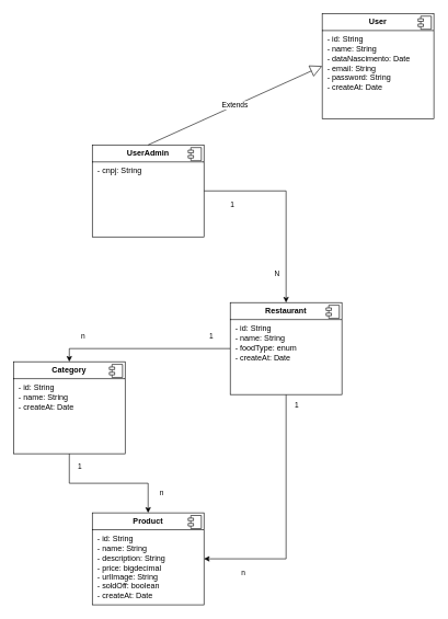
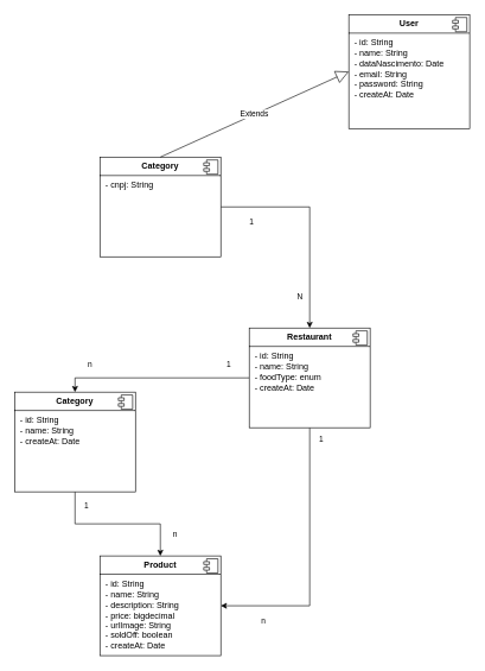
- <mxCell id="20" value="&lt;p style=&quot;margin:0px;margin-top:6px;text-align:center;&quot;&gt;&lt;b&gt;UserAdmin&lt;/b&gt;&lt;/p&gt;&lt;hr size=&quot;1&quot; style=&quot;border-style:solid;&quot;&gt;&lt;p style=&quot;margin:0px;margin-left:8px;&quot;&gt;- cnpj: String&lt;/p&gt;" style="align=left;overflow=fill;html=1;dropTarget=0;whiteSpace=wrap;" vertex="1" parent="1"><mxGeometry x="140" y="220" width="170" height="140" as="geometry" /></mxCell>
+ <mxCell id="20" value="&lt;p style=&quot;margin:0px;margin-top:6px;text-align:center;&quot;&gt;&lt;b&gt;Category&lt;/b&gt;&lt;/p&gt;&lt;hr size=&quot;1&quot; style=&quot;border-style:solid;&quot;&gt;&lt;p style=&quot;margin:0px;margin-left:8px;&quot;&gt;- cnpj: String&lt;/p&gt;" style="align=left;overflow=fill;html=1;dropTarget=0;whiteSpace=wrap;" vertex="1" parent="1"><mxGeometry x="140" y="220" width="170" height="140" as="geometry" /></mxCell>
